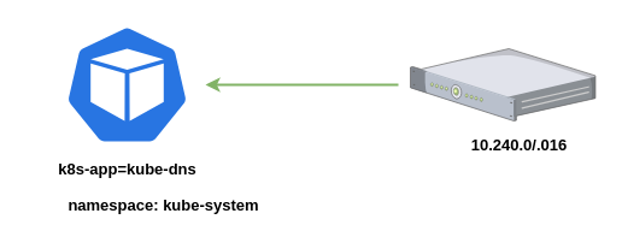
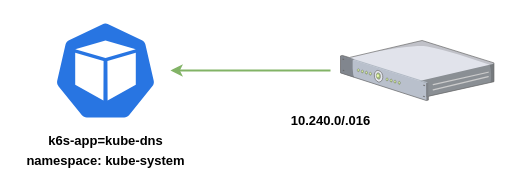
- <mxCell id="5" value="&lt;b&gt;&lt;font style=&quot;font-size: 13px&quot;&gt;10.240.0/.016&lt;/font&gt;&lt;/b&gt;" style="text;html=1;align=center;verticalAlign=middle;resizable=0;points=[];autosize=1;" vertex="1" parent="1"><mxGeometry x="380" y="110" width="100" height="20" as="geometry" /></mxCell>
+ <mxCell id="5" value="&lt;b&gt;&lt;font style=&quot;font-size: 13px&quot;&gt;10.240.0/.016&lt;/font&gt;&lt;/b&gt;" style="text;html=1;align=center;verticalAlign=middle;resizable=0;points=[];autosize=1;" vertex="1" parent="1"><mxGeometry x="280" y="110" width="100" height="20" as="geometry" /></mxCell>
- <mxCell id="3" value="&lt;span style=&quot;font-size: 13px&quot;&gt;&lt;b&gt;k8s-app=kube-dns&lt;/b&gt;&lt;/span&gt;" style="text;html=1;align=center;verticalAlign=middle;resizable=0;points=[];autosize=1;" vertex="1" parent="1"><mxGeometry x="40" y="130" width="130" height="20" as="geometry" /></mxCell>
+ <mxCell id="3" value="&lt;span style=&quot;font-size: 13px&quot;&gt;&lt;b&gt;k6s-app=kube-dns&lt;/b&gt;&lt;/span&gt;" style="text;html=1;align=center;verticalAlign=middle;resizable=0;points=[];autosize=1;" vertex="1" parent="1"><mxGeometry x="40" y="130" width="130" height="20" as="geometry" /></mxCell>
- <mxCell id="4" value="&lt;b&gt;&lt;font style=&quot;font-size: 13px&quot;&gt;namespace: kube-system&lt;/font&gt;&lt;/b&gt;" style="text;html=1;align=center;verticalAlign=middle;resizable=0;points=[];autosize=1;" vertex="1" parent="1"><mxGeometry x="50" y="160" width="170" height="20" as="geometry" /></mxCell>
+ <mxCell id="4" value="&lt;b&gt;&lt;font style=&quot;font-size: 13px&quot;&gt;namespace: kube-system&lt;/font&gt;&lt;/b&gt;" style="text;html=1;align=center;verticalAlign=middle;resizable=0;points=[];autosize=1;" vertex="1" parent="1"><mxGeometry x="20" y="150" width="170" height="20" as="geometry" /></mxCell>
